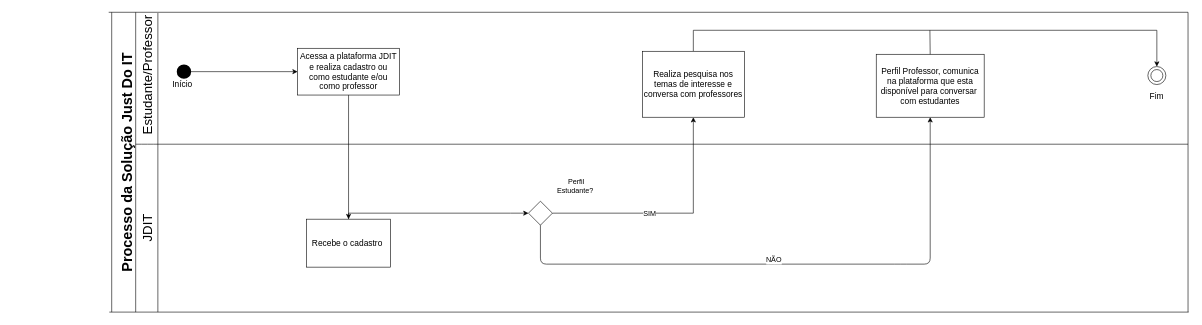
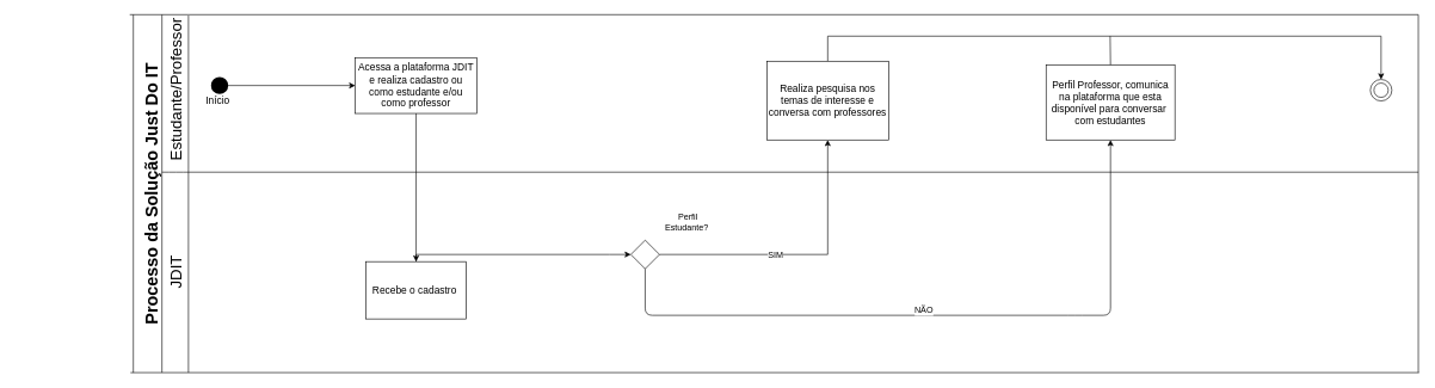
- <mxCell id="20" value="Fim" style="text;html=1;strokeColor=none;fillColor=none;align=center;verticalAlign=middle;whiteSpace=wrap;rounded=0;opacity=0;fontFamily=Helvetica;fontSize=14;" parent="1" vertex="1"><mxGeometry x="1908" y="150" width="40" height="20" as="geometry" /></mxCell>
